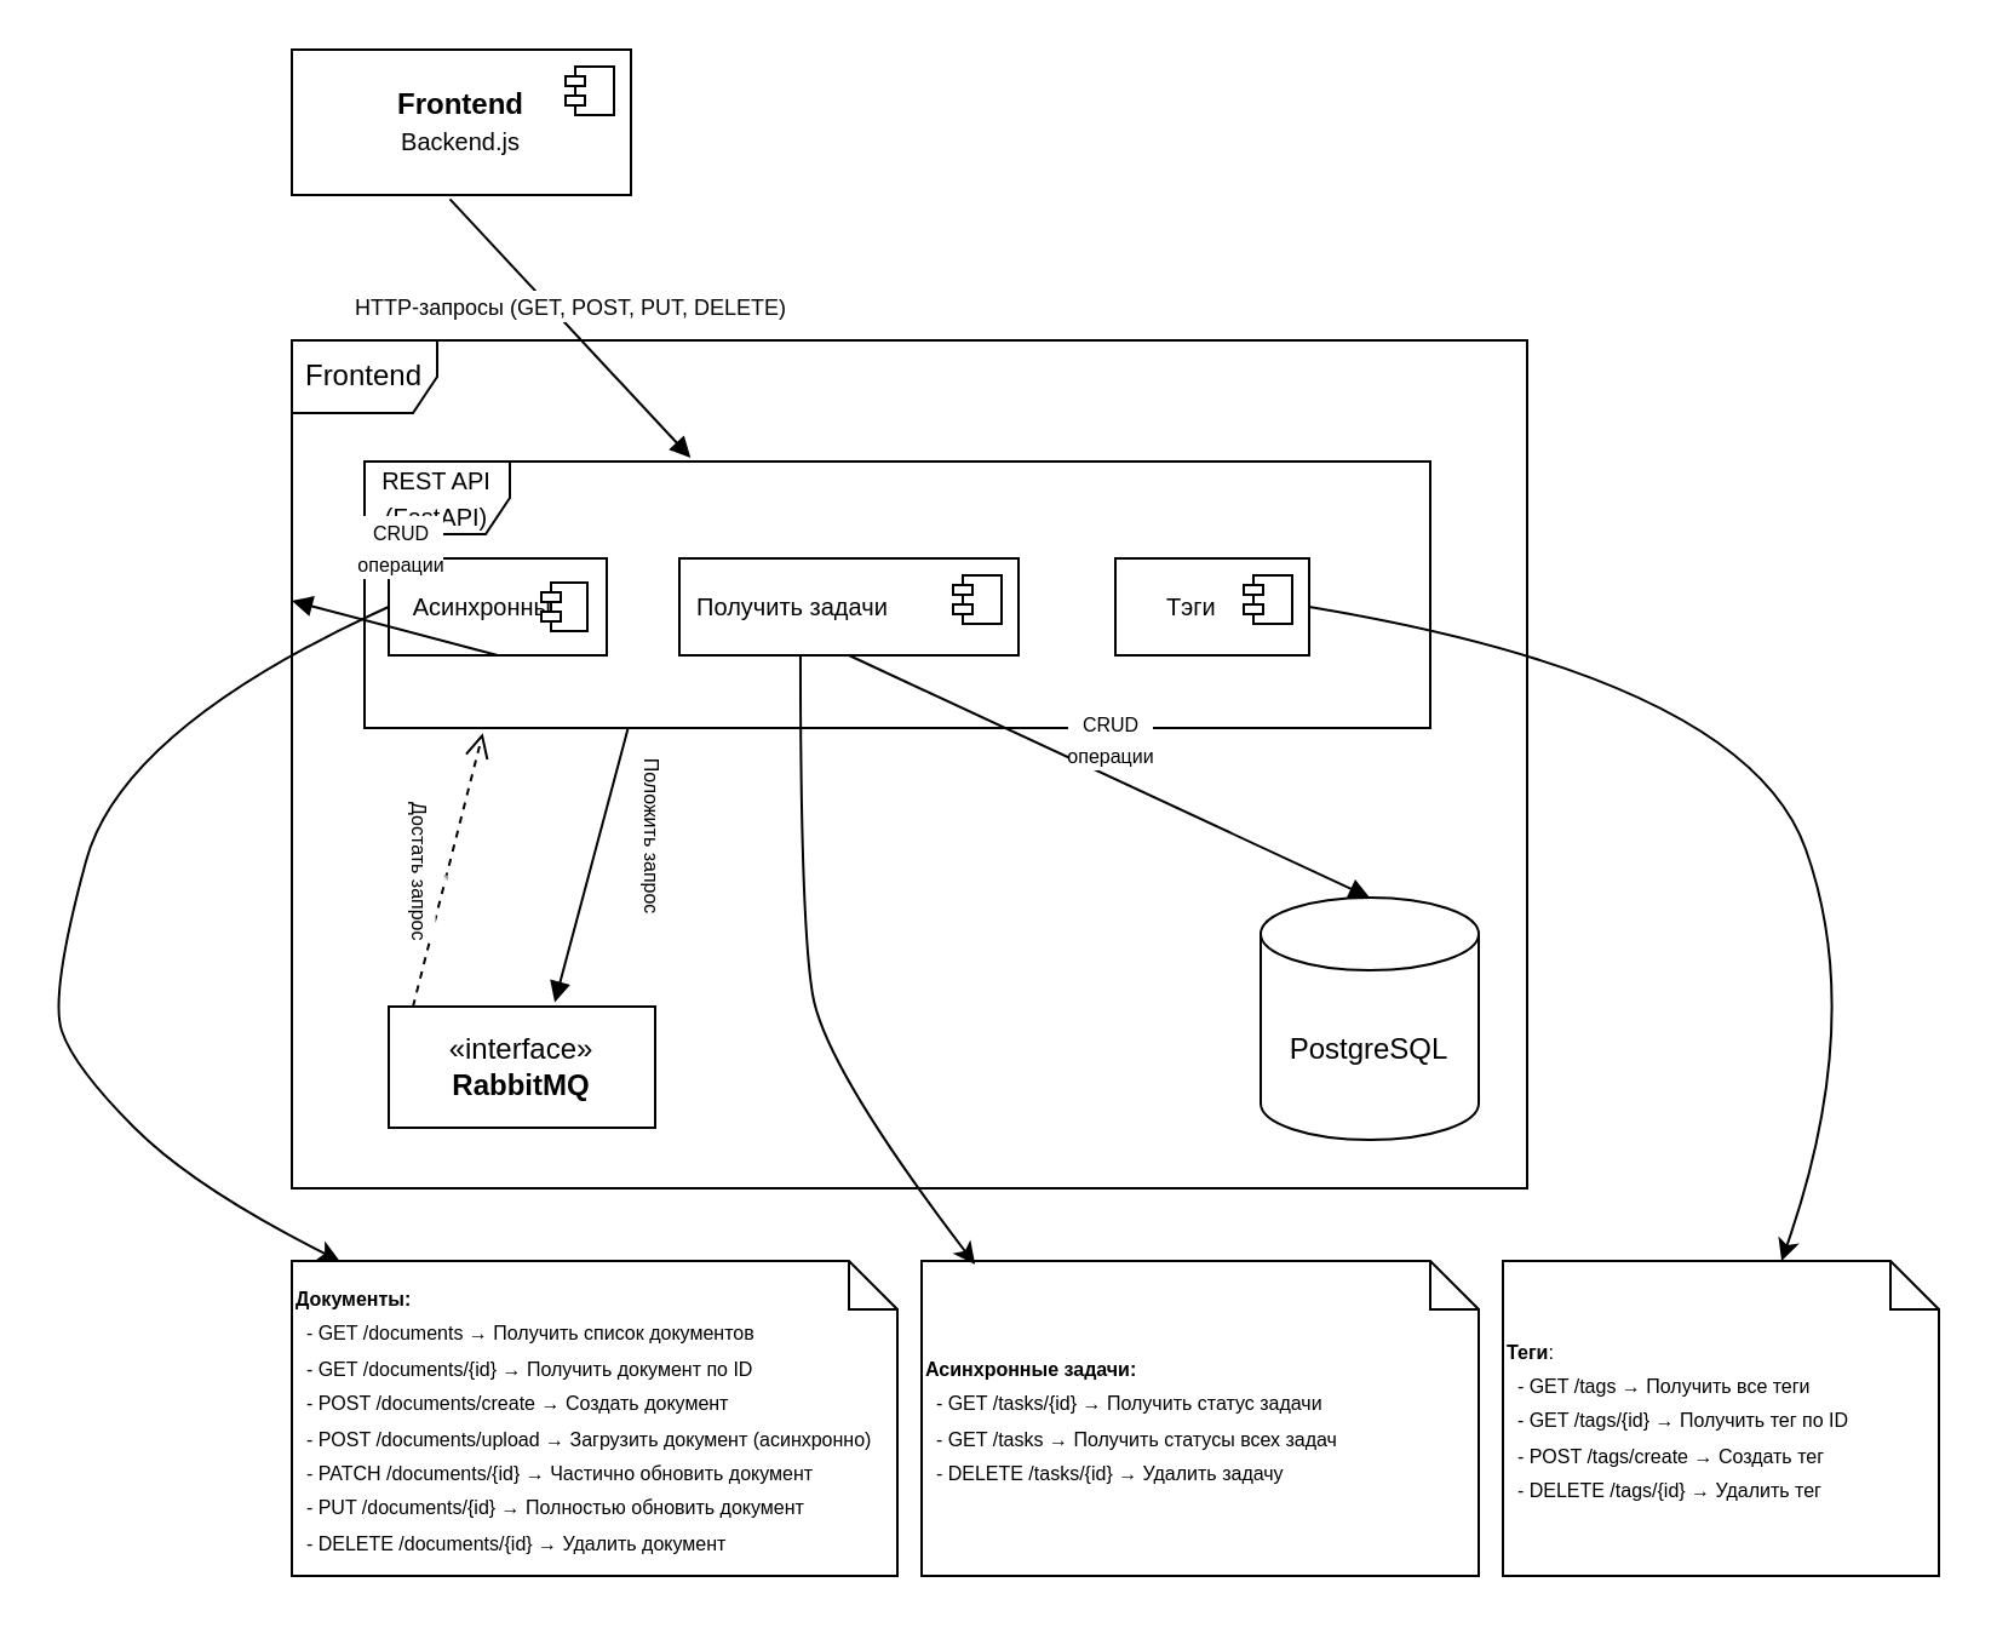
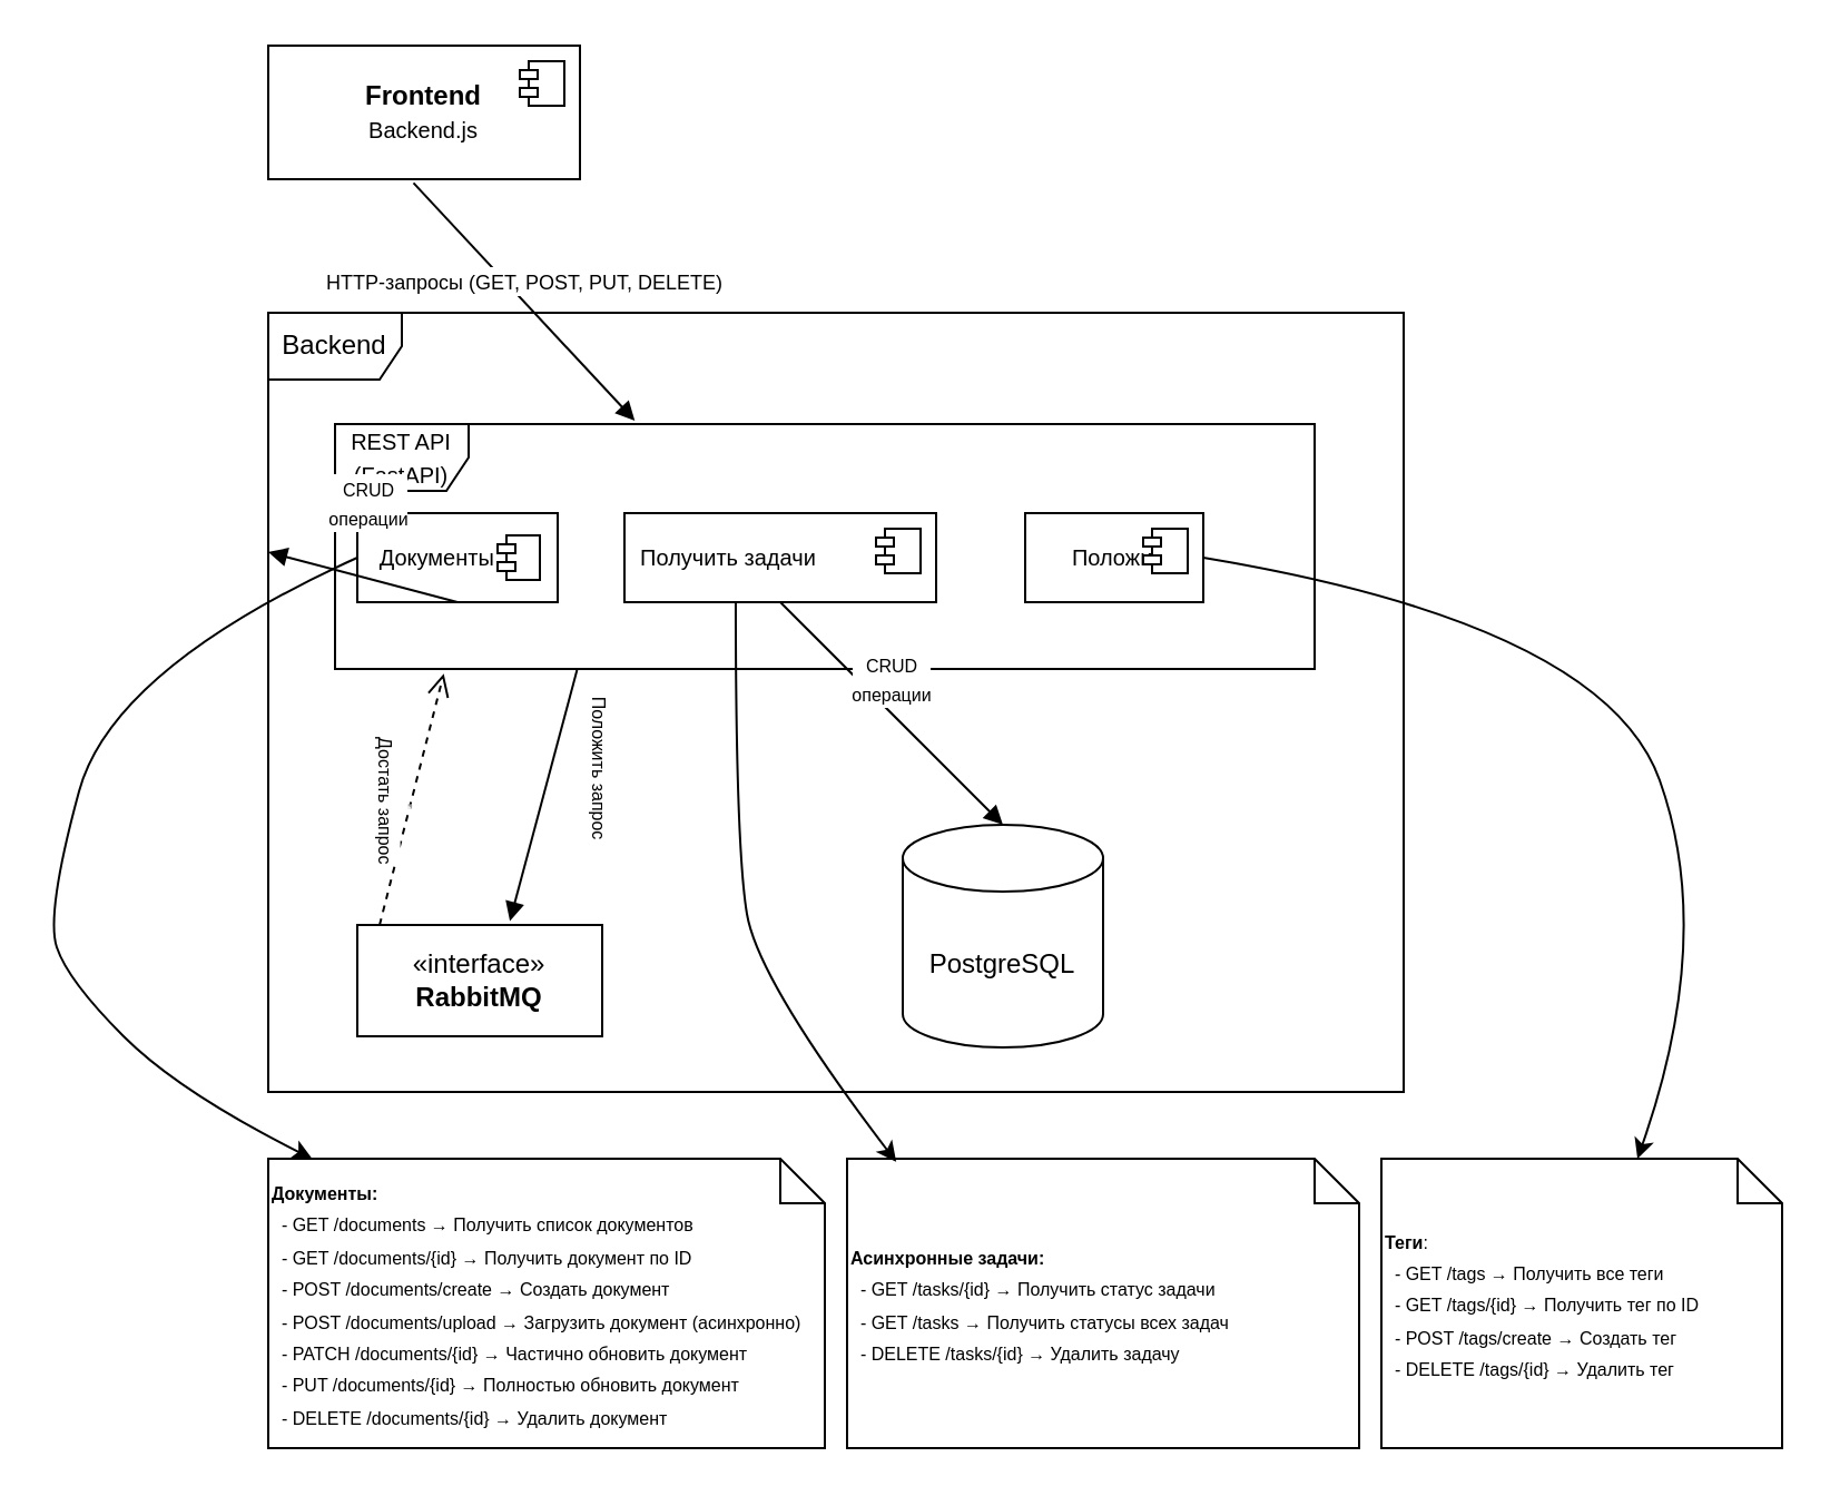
- <mxCell id="4" value="Frontend" style="shape=umlFrame;whiteSpace=wrap;html=1;pointerEvents=0;" vertex="1" parent="1"><mxGeometry x="120" y="140" width="510" height="350" as="geometry" /></mxCell>
+ <mxCell id="4" value="Backend" style="shape=umlFrame;whiteSpace=wrap;html=1;pointerEvents=0;" vertex="1" parent="1"><mxGeometry x="120" y="140" width="510" height="350" as="geometry" /></mxCell>
- <mxCell id="14" value="&lt;font style=&quot;font-size: 10px;&quot;&gt;&amp;nbsp; &amp;nbsp;Асинхронные&lt;/font&gt;" style="html=1;dropTarget=0;whiteSpace=wrap;align=left;" vertex="1" parent="1"><mxGeometry x="160" y="230" width="90" height="40" as="geometry" /></mxCell>
+ <mxCell id="14" value="&lt;font style=&quot;font-size: 10px;&quot;&gt;&amp;nbsp; &amp;nbsp;Документы&lt;/font&gt;" style="html=1;dropTarget=0;whiteSpace=wrap;align=left;" vertex="1" parent="1"><mxGeometry x="160" y="230" width="90" height="40" as="geometry" /></mxCell>
- <mxCell id="18" value="&lt;span style=&quot;font-weight: normal;&quot;&gt;&lt;font style=&quot;font-size: 10px;&quot;&gt;&amp;nbsp; &amp;nbsp; &amp;nbsp; &amp;nbsp;Тэги&lt;/font&gt;&lt;/span&gt;" style="html=1;dropTarget=0;whiteSpace=wrap;fontStyle=1;align=left;" vertex="1" parent="1"><mxGeometry x="460" y="230" width="80" height="40" as="geometry" /></mxCell>
+ <mxCell id="18" value="&lt;span style=&quot;font-weight: normal;&quot;&gt;&lt;font style=&quot;font-size: 10px;&quot;&gt;&amp;nbsp; &amp;nbsp; &amp;nbsp; &amp;nbsp;Положить&lt;/font&gt;&lt;/span&gt;" style="html=1;dropTarget=0;whiteSpace=wrap;fontStyle=1;align=left;" vertex="1" parent="1"><mxGeometry x="460" y="230" width="80" height="40" as="geometry" /></mxCell>
- <mxCell id="6" value="PostgreSQL" style="shape=cylinder3;whiteSpace=wrap;html=1;boundedLbl=1;backgroundOutline=1;size=15;" vertex="1" parent="1"><mxGeometry x="520" y="370" width="90" height="100" as="geometry" /></mxCell>
+ <mxCell id="6" value="PostgreSQL" style="shape=cylinder3;whiteSpace=wrap;html=1;boundedLbl=1;backgroundOutline=1;size=15;" vertex="1" parent="1"><mxGeometry x="405" y="370" width="90" height="100" as="geometry" /></mxCell>
